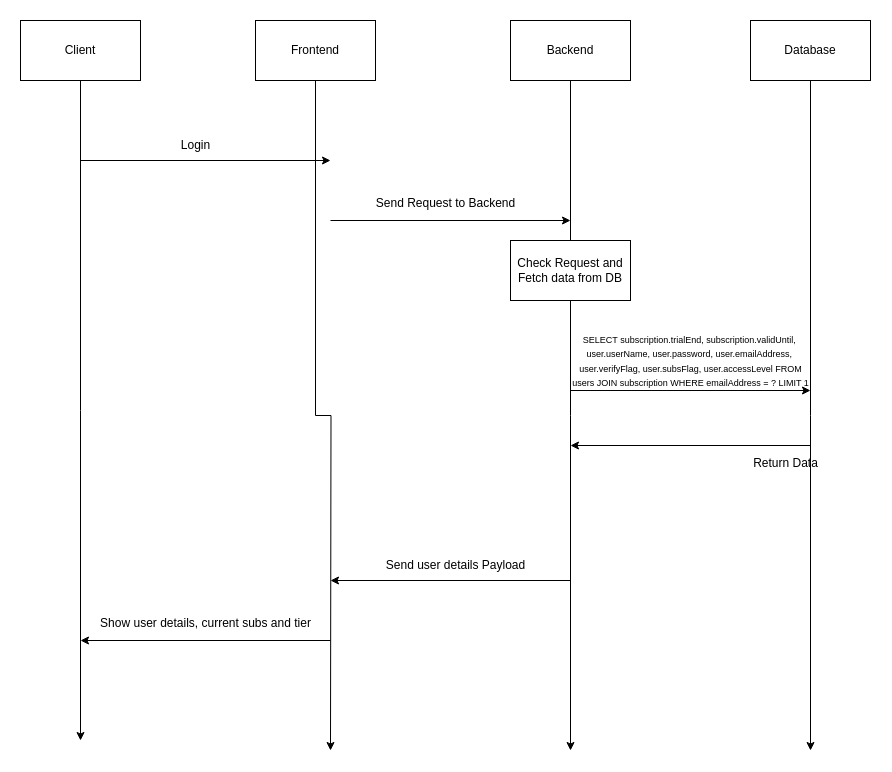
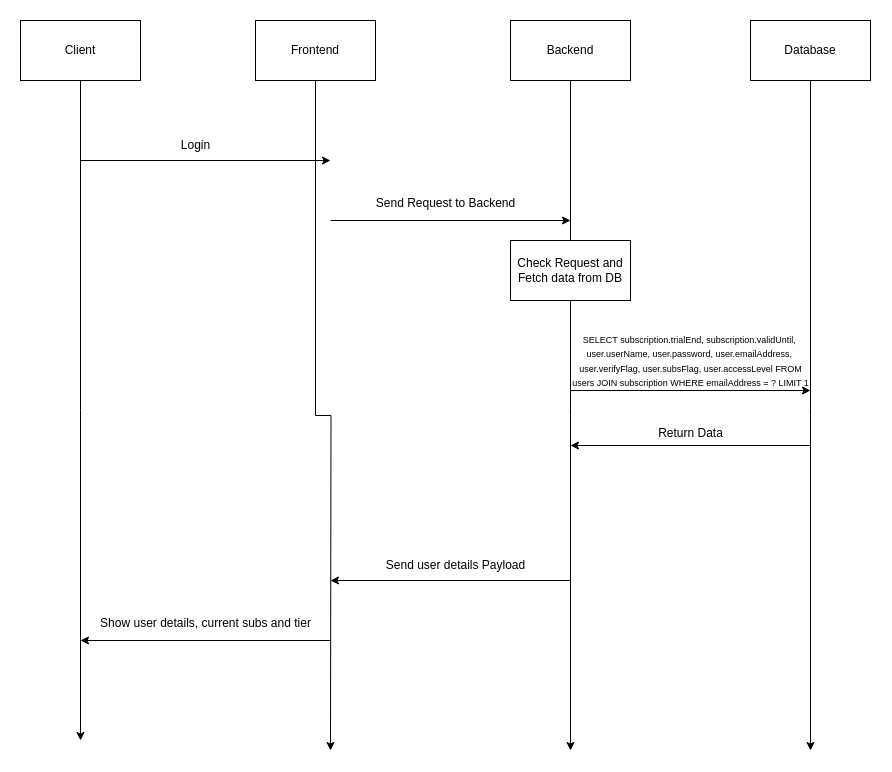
- <mxCell id="18" value="Return Data" style="text;html=1;align=center;verticalAlign=middle;resizable=0;points=[];autosize=1;strokeColor=none;fillColor=none;" vertex="1" parent="1"><mxGeometry x="740" y="448" width="90" height="30" as="geometry" /></mxCell>
+ <mxCell id="18" value="Return Data" style="text;html=1;align=center;verticalAlign=middle;resizable=0;points=[];autosize=1;strokeColor=none;fillColor=none;" vertex="1" parent="1"><mxGeometry x="645" y="418" width="90" height="30" as="geometry" /></mxCell>
